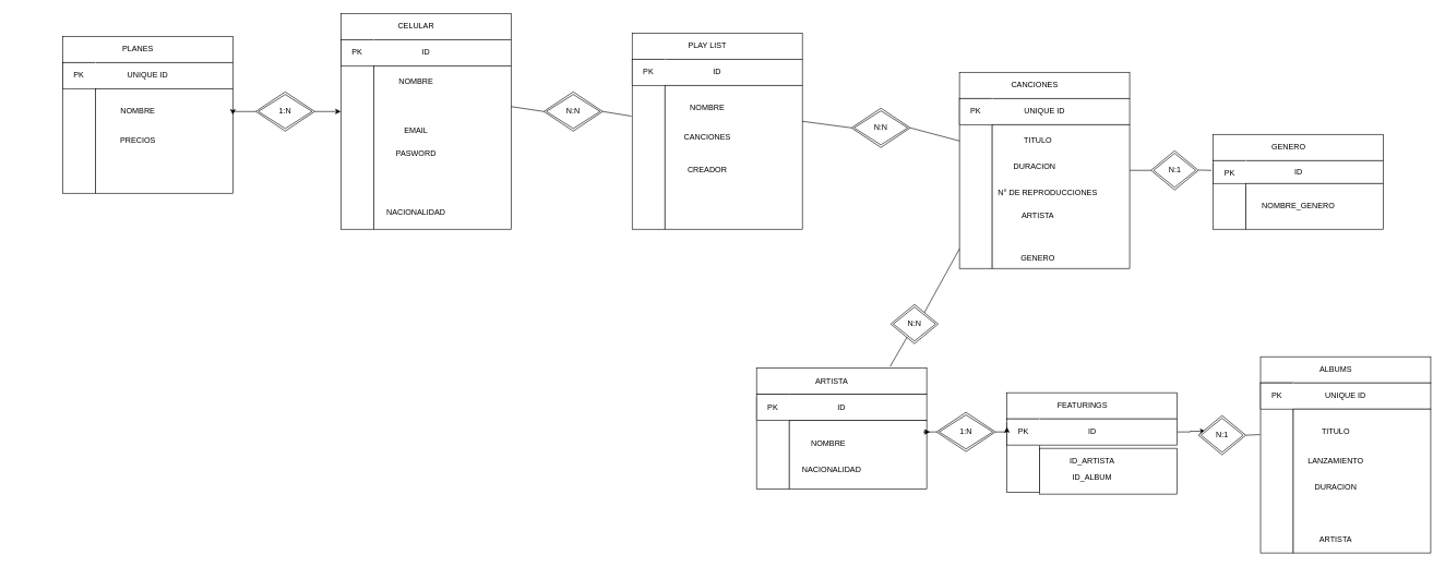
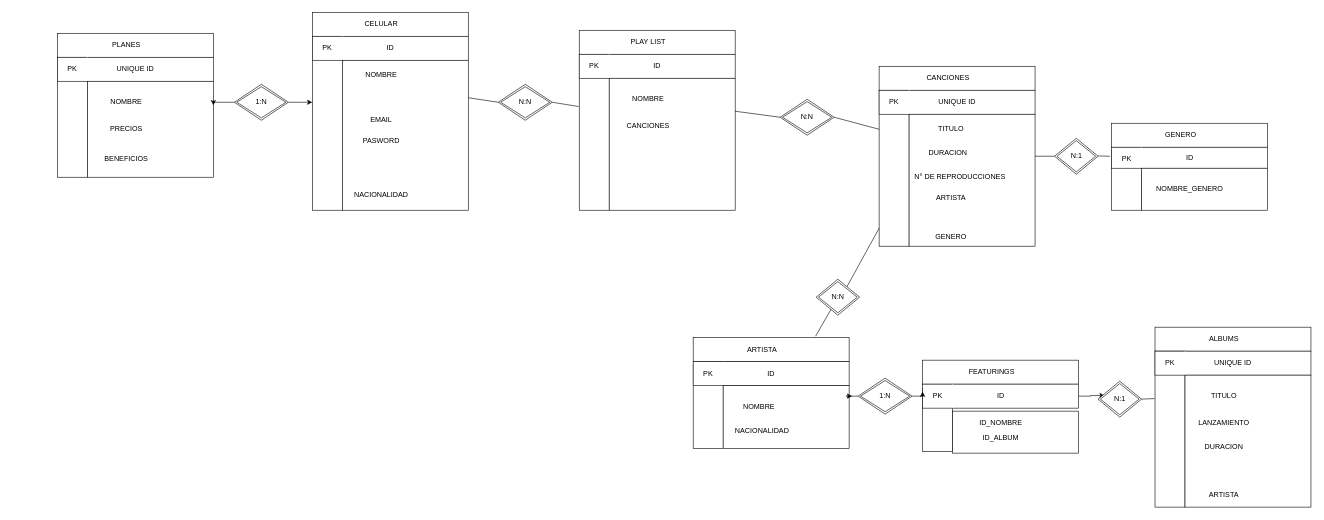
- <mxCell id="41" value="CREADOR" style="text;strokeColor=none;align=center;fillColor=none;html=1;verticalAlign=middle;whiteSpace=wrap;rounded=0;" vertex="1" parent="1"><mxGeometry x="1015" y="245" width="130" height="30" as="geometry" /></mxCell>
+ <mxCell id="62" value="BENEFICIOS" style="text;strokeColor=none;align=center;fillColor=none;html=1;verticalAlign=middle;whiteSpace=wrap;rounded=0;" vertex="1" parent="1"><mxGeometry x="145" y="250" width="130" height="30" as="geometry" /></mxCell>
- <mxCell id="87" value="ID_ARTISTA" style="text;strokeColor=none;align=center;fillColor=none;html=1;verticalAlign=middle;whiteSpace=wrap;rounded=0;" vertex="1" parent="1"><mxGeometry x="1602.5" y="690" width="130" height="30" as="geometry" /></mxCell>
+ <mxCell id="87" value="ID_NOMBRE" style="text;strokeColor=none;align=center;fillColor=none;html=1;verticalAlign=middle;whiteSpace=wrap;rounded=0;" vertex="1" parent="1"><mxGeometry x="1602.5" y="690" width="130" height="30" as="geometry" /></mxCell>
